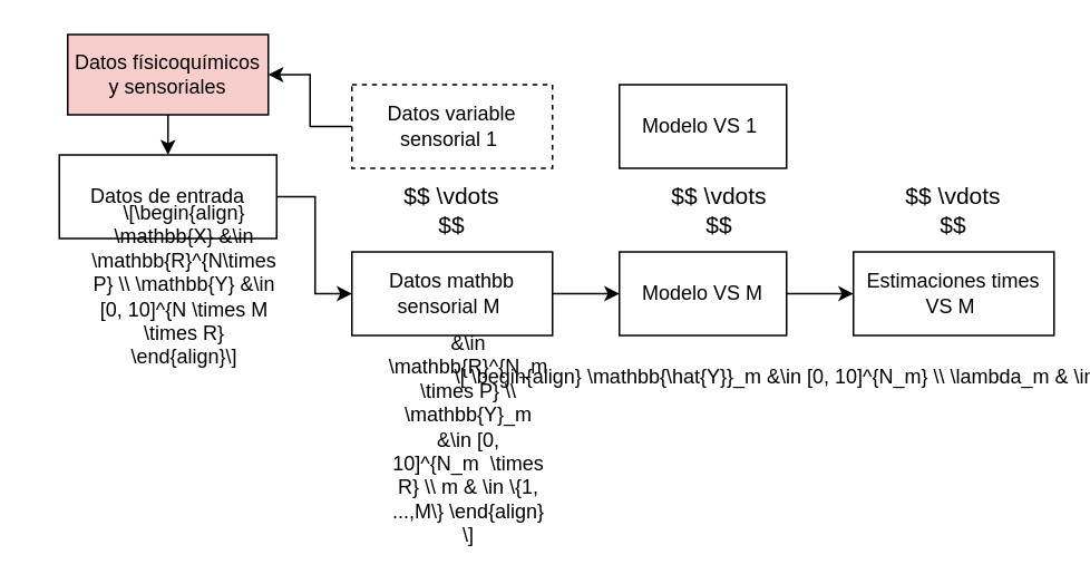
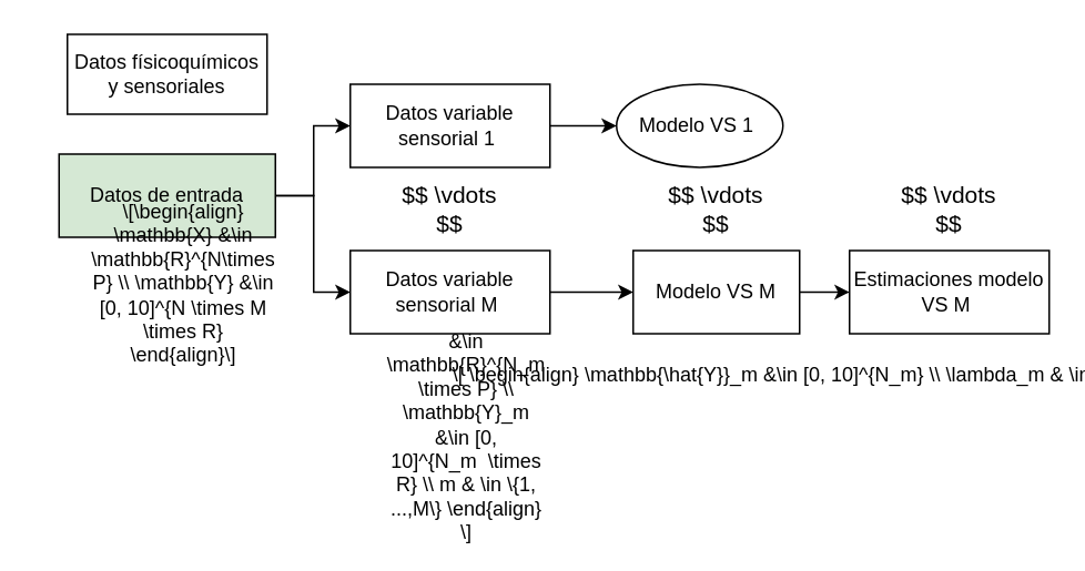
- <mxCell id="13" value="Datos físicoquímicos y sensoriales" style="rounded=0;whiteSpace=wrap;html=1;fillColor=#f8cecc;" vertex="1" parent="2"><mxGeometry x="20" width="120" height="48" as="geometry" /></mxCell>
+ <mxCell id="13" value="Datos físicoquímicos y sensoriales" style="rounded=0;whiteSpace=wrap;html=1;" vertex="1" parent="2"><mxGeometry x="20" width="120" height="48" as="geometry" /></mxCell>
- <mxCell id="20" style="edgeStyle=orthogonalEdgeStyle;rounded=0;orthogonalLoop=1;jettySize=auto;html=1;" edge="1" parent="2" source="9" target="13"><mxGeometry relative="1" as="geometry" /></mxCell>
+ <mxCell id="20" style="edgeStyle=orthogonalEdgeStyle;rounded=0;orthogonalLoop=1;jettySize=auto;html=1;entryX=0;entryY=0.5;entryDx=0;entryDy=0;" edge="1" parent="2" source="9" target="15"><mxGeometry relative="1" as="geometry" /></mxCell>
- <mxCell id="9" value="Datos variable sensorial 1&amp;nbsp;" style="rounded=0;whiteSpace=wrap;html=1;glass=0;dashed=1;" vertex="1" parent="6"><mxGeometry width="120" height="50" as="geometry" /></mxCell>
+ <mxCell id="9" value="Datos variable sensorial 1&amp;nbsp;" style="rounded=0;whiteSpace=wrap;html=1;glass=0;" vertex="1" parent="6"><mxGeometry width="120" height="50" as="geometry" /></mxCell>
- <mxCell id="15" value="Modelo VS 1&amp;nbsp;" style="rounded=0;whiteSpace=wrap;html=1;glass=0;" vertex="1" parent="14"><mxGeometry width="100" height="50" as="geometry" /></mxCell>
+ <mxCell id="15" value="Modelo VS 1&amp;nbsp;" style="ellipse;whiteSpace=wrap;html=1;glass=0;" vertex="1" parent="14"><mxGeometry width="100" height="50" as="geometry" /></mxCell>
- <mxCell id="12" style="edgeStyle=orthogonalEdgeStyle;rounded=0;orthogonalLoop=1;jettySize=auto;html=1;entryX=0.5;entryY=0;entryDx=0;entryDy=0;" edge="1" parent="2" source="13" target="4"><mxGeometry relative="1" as="geometry" /></mxCell>
+ <mxCell id="18" style="edgeStyle=orthogonalEdgeStyle;rounded=0;orthogonalLoop=1;jettySize=auto;html=1;entryX=0;entryY=0.5;entryDx=0;entryDy=0;" edge="1" parent="2" source="4" target="9"><mxGeometry relative="1" as="geometry"><Array as="points"><mxPoint x="168" y="97" /><mxPoint x="168" y="55" /></Array></mxGeometry></mxCell>
- <mxCell id="4" value="Datos de entrada" style="rounded=0;whiteSpace=wrap;html=1;fontSize=12;glass=0;strokeWidth=1;shadow=0;" parent="3" vertex="1"><mxGeometry x="15" width="130" height="50" as="geometry" /></mxCell>
+ <mxCell id="4" value="Datos de entrada" style="rounded=0;whiteSpace=wrap;html=1;fontSize=12;glass=0;strokeWidth=1;shadow=0;fillColor=#d5e8d4;" parent="3" vertex="1"><mxGeometry x="15" width="130" height="50" as="geometry" /></mxCell>
- <mxCell id="10" value="Datos mathbb sensorial M&amp;nbsp;" style="rounded=0;whiteSpace=wrap;html=1;glass=0;" vertex="1" parent="6"><mxGeometry y="100" width="120" height="50" as="geometry" /></mxCell>
+ <mxCell id="10" value="Datos variable sensorial M&amp;nbsp;" style="rounded=0;whiteSpace=wrap;html=1;glass=0;" vertex="1" parent="6"><mxGeometry y="100" width="120" height="50" as="geometry" /></mxCell>
- <mxCell id="16" value="Modelo VS M" style="rounded=0;whiteSpace=wrap;html=1;glass=0;" vertex="1" parent="14"><mxGeometry y="100" width="100" height="50" as="geometry" /></mxCell>
+ <mxCell id="16" value="Modelo VS M" style="rounded=0;whiteSpace=wrap;html=1;glass=0;" vertex="1" parent="14"><mxGeometry x="10" y="100" width="100" height="50" as="geometry" /></mxCell>
- <mxCell id="22" value="Estimaciones times VS M&amp;nbsp;" style="rounded=0;whiteSpace=wrap;html=1;glass=0;" vertex="1" parent="1"><mxGeometry x="510" y="150" width="120" height="50" as="geometry" /></mxCell>
+ <mxCell id="22" value="Estimaciones modelo VS M&amp;nbsp;" style="rounded=0;whiteSpace=wrap;html=1;glass=0;" vertex="1" parent="1"><mxGeometry x="510" y="150" width="120" height="50" as="geometry" /></mxCell>
